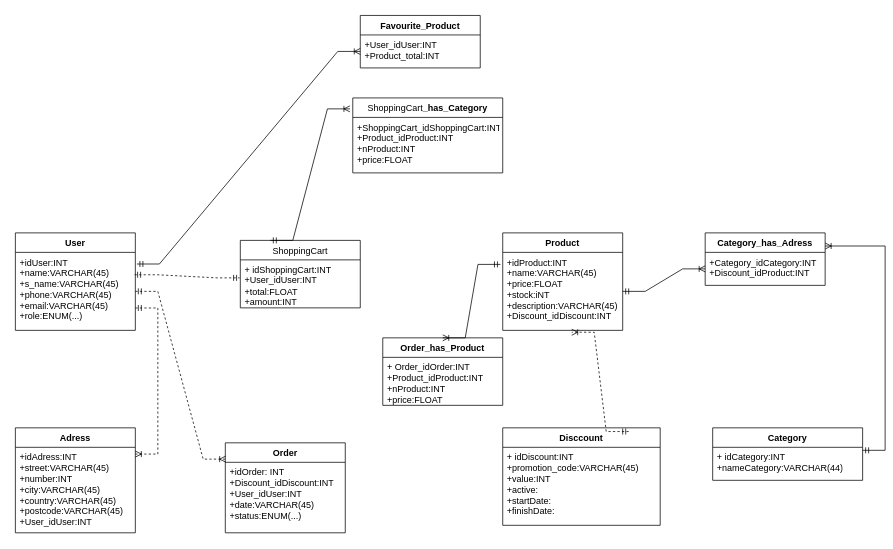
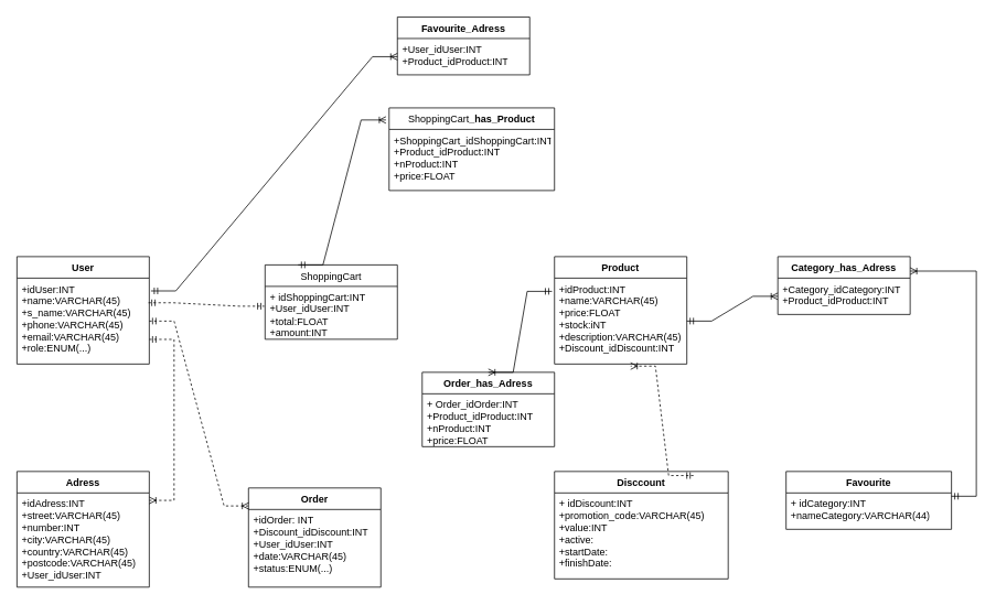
- <mxCell id="8" value="Favourite_Product" style="swimlane;fontStyle=1;align=center;verticalAlign=top;childLayout=stackLayout;horizontal=1;startSize=26;horizontalStack=0;resizeParent=1;resizeParentMax=0;resizeLast=0;collapsible=1;marginBottom=0;whiteSpace=wrap;html=1;" vertex="1" parent="1"><mxGeometry x="480" y="20" width="160" height="70" as="geometry" /></mxCell>
+ <mxCell id="8" value="Favourite_Adress" style="swimlane;fontStyle=1;align=center;verticalAlign=top;childLayout=stackLayout;horizontal=1;startSize=26;horizontalStack=0;resizeParent=1;resizeParentMax=0;resizeLast=0;collapsible=1;marginBottom=0;whiteSpace=wrap;html=1;" vertex="1" parent="1"><mxGeometry x="480" y="20" width="160" height="70" as="geometry" /></mxCell>
- <mxCell id="9" value="+User_idUser:INT&lt;div&gt;+Product_total:INT&lt;/div&gt;" style="text;strokeColor=none;fillColor=none;align=left;verticalAlign=top;spacingLeft=4;spacingRight=4;overflow=hidden;rotatable=0;points=[[0,0.5],[1,0.5]];portConstraint=eastwest;whiteSpace=wrap;html=1;" vertex="1" parent="8"><mxGeometry y="26" width="160" height="44" as="geometry" /></mxCell>
+ <mxCell id="9" value="+User_idUser:INT&lt;div&gt;+Product_idProduct:INT&lt;/div&gt;" style="text;strokeColor=none;fillColor=none;align=left;verticalAlign=top;spacingLeft=4;spacingRight=4;overflow=hidden;rotatable=0;points=[[0,0.5],[1,0.5]];portConstraint=eastwest;whiteSpace=wrap;html=1;" vertex="1" parent="8"><mxGeometry y="26" width="160" height="44" as="geometry" /></mxCell>
- <mxCell id="22" value="&lt;span style=&quot;font-weight: 400; text-align: left;&quot;&gt;ShoppingCart&lt;/span&gt;_has_Category" style="swimlane;fontStyle=1;align=center;verticalAlign=top;childLayout=stackLayout;horizontal=1;startSize=26;horizontalStack=0;resizeParent=1;resizeParentMax=0;resizeLast=0;collapsible=1;marginBottom=0;whiteSpace=wrap;html=1;" vertex="1" parent="1"><mxGeometry x="470" y="130" width="200" height="100" as="geometry" /></mxCell>
+ <mxCell id="22" value="&lt;span style=&quot;font-weight: 400; text-align: left;&quot;&gt;ShoppingCart&lt;/span&gt;_has_Product" style="swimlane;fontStyle=1;align=center;verticalAlign=top;childLayout=stackLayout;horizontal=1;startSize=26;horizontalStack=0;resizeParent=1;resizeParentMax=0;resizeLast=0;collapsible=1;marginBottom=0;whiteSpace=wrap;html=1;" vertex="1" parent="1"><mxGeometry x="470" y="130" width="200" height="100" as="geometry" /></mxCell>
- <mxCell id="19" value="+Category_idCategory:INT&lt;div&gt;+Discount_idProduct:INT&lt;/div&gt;&lt;div&gt;&lt;br&gt;&lt;div&gt;&lt;br&gt;&lt;/div&gt;&lt;/div&gt;" style="text;strokeColor=none;fillColor=none;align=left;verticalAlign=top;spacingLeft=4;spacingRight=4;overflow=hidden;rotatable=0;points=[[0,0.5],[1,0.5]];portConstraint=eastwest;whiteSpace=wrap;html=1;" vertex="1" parent="18"><mxGeometry y="26" width="160" height="44" as="geometry" /></mxCell>
+ <mxCell id="19" value="+Category_idCategory:INT&lt;div&gt;+Product_idProduct:INT&lt;/div&gt;&lt;div&gt;&lt;br&gt;&lt;div&gt;&lt;br&gt;&lt;/div&gt;&lt;/div&gt;" style="text;strokeColor=none;fillColor=none;align=left;verticalAlign=top;spacingLeft=4;spacingRight=4;overflow=hidden;rotatable=0;points=[[0,0.5],[1,0.5]];portConstraint=eastwest;whiteSpace=wrap;html=1;" vertex="1" parent="18"><mxGeometry y="26" width="160" height="44" as="geometry" /></mxCell>
- <mxCell id="14" value="Order_has_Product" style="swimlane;fontStyle=1;align=center;verticalAlign=top;childLayout=stackLayout;horizontal=1;startSize=26;horizontalStack=0;resizeParent=1;resizeParentMax=0;resizeLast=0;collapsible=1;marginBottom=0;whiteSpace=wrap;html=1;" vertex="1" parent="1"><mxGeometry x="510" y="450" width="160" height="90" as="geometry" /></mxCell>
+ <mxCell id="14" value="Order_has_Adress" style="swimlane;fontStyle=1;align=center;verticalAlign=top;childLayout=stackLayout;horizontal=1;startSize=26;horizontalStack=0;resizeParent=1;resizeParentMax=0;resizeLast=0;collapsible=1;marginBottom=0;whiteSpace=wrap;html=1;" vertex="1" parent="1"><mxGeometry x="510" y="450" width="160" height="90" as="geometry" /></mxCell>
- <mxCell id="20" value="Category" style="swimlane;fontStyle=1;align=center;verticalAlign=top;childLayout=stackLayout;horizontal=1;startSize=26;horizontalStack=0;resizeParent=1;resizeParentMax=0;resizeLast=0;collapsible=1;marginBottom=0;whiteSpace=wrap;html=1;" vertex="1" parent="1"><mxGeometry x="950" y="570" width="200" height="70" as="geometry" /></mxCell>
+ <mxCell id="20" value="Favourite" style="swimlane;fontStyle=1;align=center;verticalAlign=top;childLayout=stackLayout;horizontal=1;startSize=26;horizontalStack=0;resizeParent=1;resizeParentMax=0;resizeLast=0;collapsible=1;marginBottom=0;whiteSpace=wrap;html=1;" vertex="1" parent="1"><mxGeometry x="950" y="570" width="200" height="70" as="geometry" /></mxCell>
